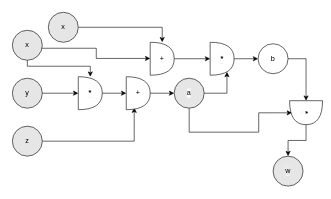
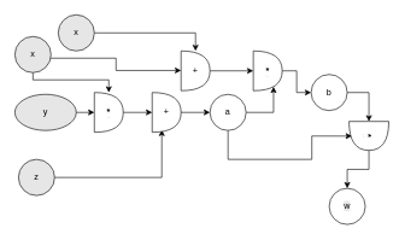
- <mxCell id="23" value="b" style="ellipse;whiteSpace=wrap;html=1;aspect=fixed;labelBackgroundColor=#FFFFFF;fillColor=#FFFFFF;" vertex="1" parent="1"><mxGeometry x="430" y="72.5" width="50" height="50" as="geometry" /></mxCell>
+ <mxCell id="23" value="b" style="ellipse;whiteSpace=wrap;html=1;aspect=fixed;labelBackgroundColor=#FFFFFF;fillColor=#FFFFFF;" vertex="1" parent="1"><mxGeometry x="430" y="102.5" width="50" height="50" as="geometry" /></mxCell>
- <mxCell id="2" value="y" style="ellipse;whiteSpace=wrap;html=1;aspect=fixed;fillColor=#E6E6E6;" vertex="1" parent="1"><mxGeometry x="20" y="130" width="50" height="50" as="geometry" /></mxCell>
+ <mxCell id="2" value="y" style="ellipse;whiteSpace=wrap;html=1;aspect=fixed;fillColor=#E6E6E6;" vertex="1" parent="1"><mxGeometry x="20" y="130" width="85" height="50" as="geometry" /></mxCell>
- <mxCell id="15" value="a" style="ellipse;whiteSpace=wrap;html=1;aspect=fixed;labelBackgroundColor=#FFFFFF;fillColor=#e6e6e6;" vertex="1" parent="1"><mxGeometry x="290" y="130" width="50" height="50" as="geometry" /></mxCell>
+ <mxCell id="15" value="a" style="ellipse;whiteSpace=wrap;html=1;aspect=fixed;labelBackgroundColor=#FFFFFF;fillColor=#FFFFFF;" vertex="1" parent="1"><mxGeometry x="290" y="130" width="50" height="50" as="geometry" /></mxCell>
- <mxCell id="8" value="z" style="ellipse;whiteSpace=wrap;html=1;aspect=fixed;fillColor=#E6E6E6;" vertex="1" parent="1"><mxGeometry x="20" y="210" width="50" height="50" as="geometry" /></mxCell>
+ <mxCell id="8" value="z" style="ellipse;whiteSpace=wrap;html=1;aspect=fixed;fillColor=#E6E6E6;" vertex="1" parent="1"><mxGeometry x="25" y="220" width="50" height="50" as="geometry" /></mxCell>
- <mxCell id="26" value="&lt;span style=&quot;background-color: rgb(230, 230, 230);&quot;&gt;w&lt;/span&gt;" style="ellipse;whiteSpace=wrap;html=1;aspect=fixed;labelBackgroundColor=#FFFFFF;fillColor=#E6E6E6;" vertex="1" parent="1"><mxGeometry x="455" y="260" width="50" height="50" as="geometry" /></mxCell>
+ <mxCell id="26" value="&lt;span style=&quot;background-color: rgb(230, 230, 230);&quot;&gt;w&lt;/span&gt;" style="ellipse;whiteSpace=wrap;html=1;aspect=fixed;labelBackgroundColor=#FFFFFF;fillColor=#ffffff;" vertex="1" parent="1"><mxGeometry x="455" y="260" width="50" height="50" as="geometry" /></mxCell>
